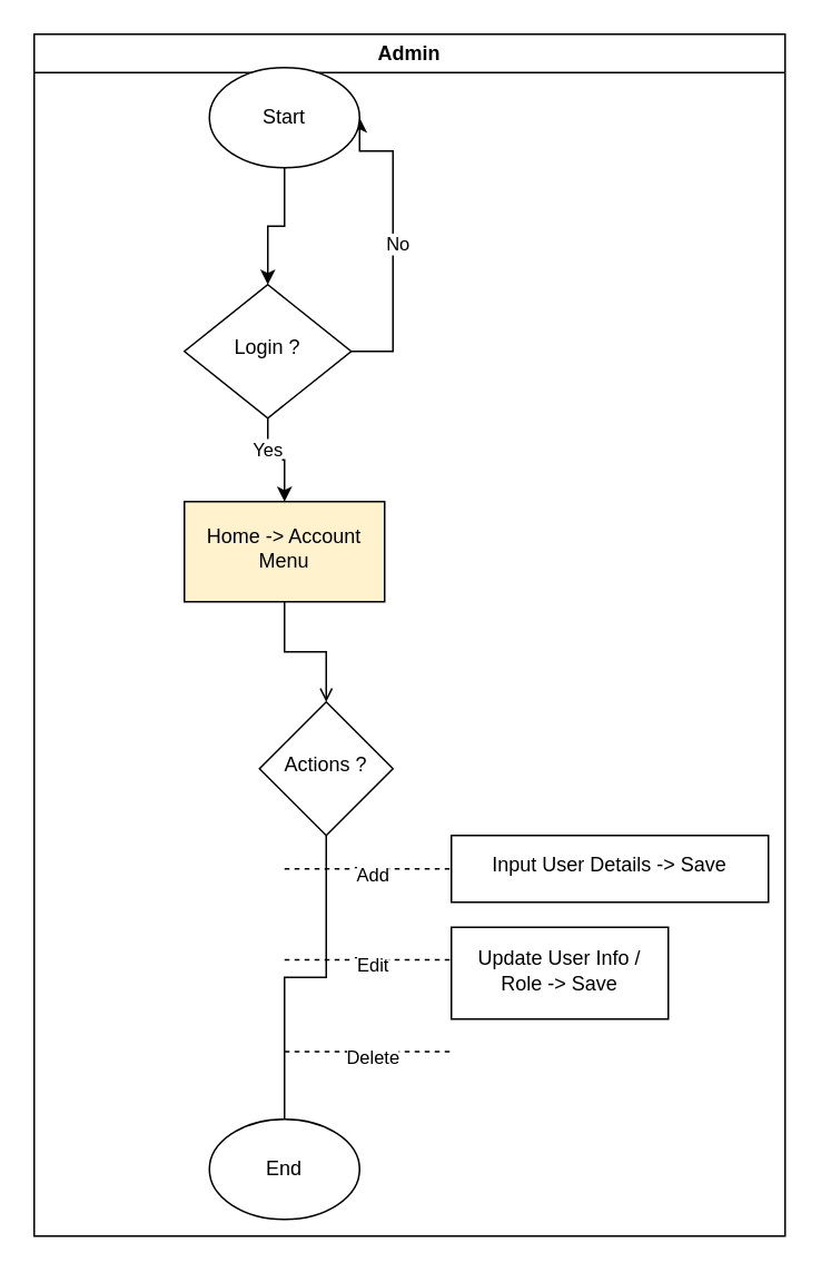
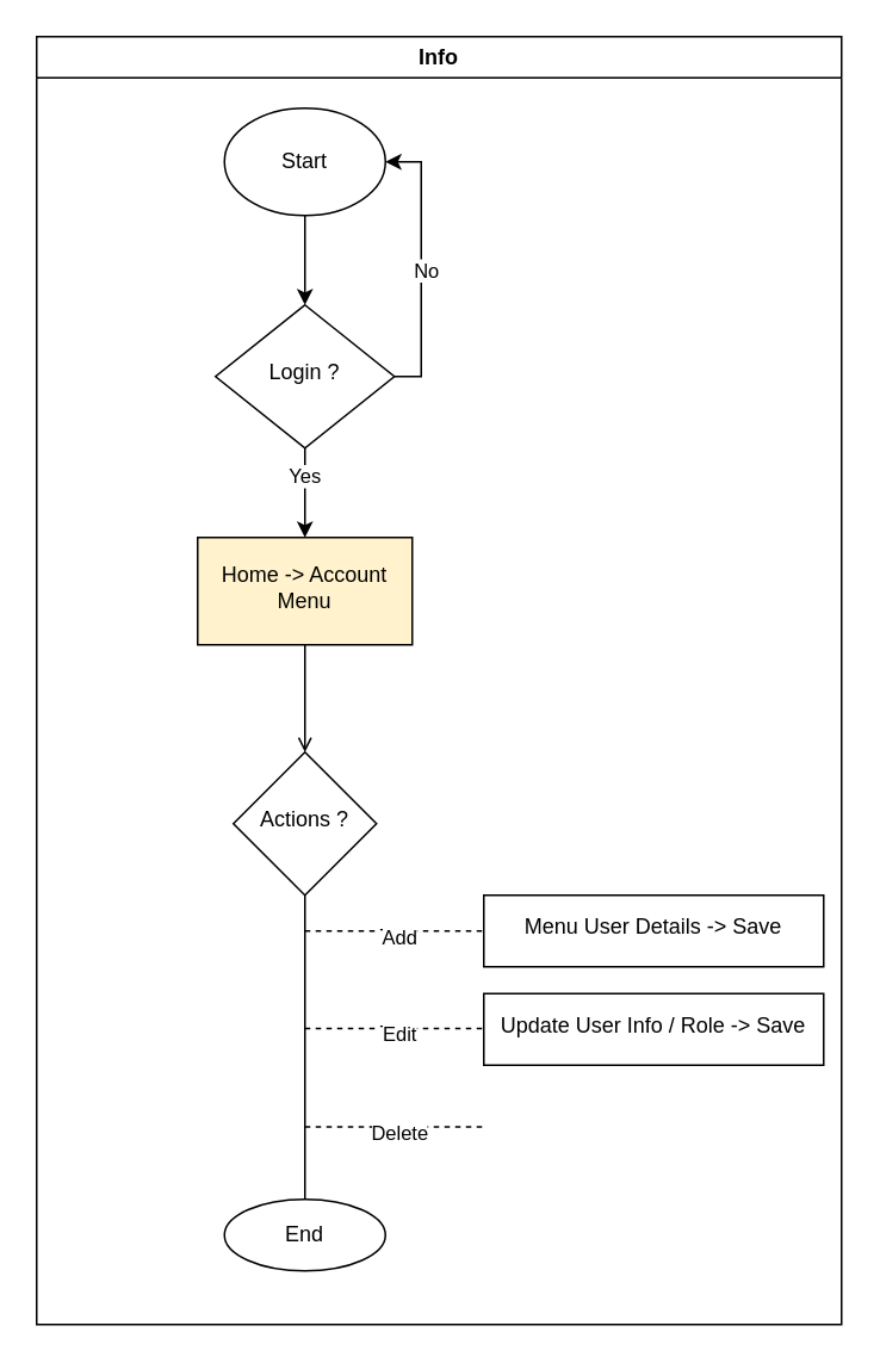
- <mxCell id="2" value="Admin" style="swimlane;whiteSpace=wrap;html=1;" parent="1" vertex="1"><mxGeometry x="20" y="20" width="450" height="720" as="geometry"><mxRectangle x="430" y="510" width="140" height="30" as="alternateBounds" /></mxGeometry></mxCell>
+ <mxCell id="2" value="Info" style="swimlane;whiteSpace=wrap;html=1;" parent="1" vertex="1"><mxGeometry x="20" y="20" width="450" height="720" as="geometry"><mxRectangle x="430" y="510" width="140" height="30" as="alternateBounds" /></mxGeometry></mxCell>
- <mxCell id="11" value="Start" style="ellipse;whiteSpace=wrap;html=1;" parent="2" vertex="1"><mxGeometry x="105" y="20" width="90" height="60" as="geometry" /></mxCell>
+ <mxCell id="11" value="Start" style="ellipse;whiteSpace=wrap;html=1;" parent="2" vertex="1"><mxGeometry x="105" y="40" width="90" height="60" as="geometry" /></mxCell>
- <mxCell id="7" value="Login ?" style="rhombus;whiteSpace=wrap;html=1;shadow=0;fontFamily=Helvetica;fontSize=12;align=center;strokeWidth=1;spacing=6;spacingTop=-4;" parent="2" vertex="1"><mxGeometry x="90" y="150" width="100" height="80" as="geometry" /></mxCell>
+ <mxCell id="7" value="Login ?" style="rhombus;whiteSpace=wrap;html=1;shadow=0;fontFamily=Helvetica;fontSize=12;align=center;strokeWidth=1;spacing=6;spacingTop=-4;" parent="2" vertex="1"><mxGeometry x="100" y="150" width="100" height="80" as="geometry" /></mxCell>
- <mxCell id="13" value="Actions ?" style="rhombus;whiteSpace=wrap;html=1;shadow=0;strokeWidth=1;spacing=6;spacingTop=-4;" parent="2" vertex="1"><mxGeometry x="135" y="400" width="80" height="80" as="geometry" /></mxCell>
+ <mxCell id="13" value="Actions ?" style="rhombus;whiteSpace=wrap;html=1;shadow=0;strokeWidth=1;spacing=6;spacingTop=-4;" parent="2" vertex="1"><mxGeometry x="110" y="400" width="80" height="80" as="geometry" /></mxCell>
- <mxCell id="15" value="Input User Details -&amp;gt; Save" style="whiteSpace=wrap;html=1;shadow=0;strokeWidth=1;spacing=6;spacingTop=-4;" parent="2" vertex="1"><mxGeometry x="250" y="480" width="190" height="40" as="geometry" /></mxCell>
+ <mxCell id="15" value="Menu User Details -&amp;gt; Save" style="whiteSpace=wrap;html=1;shadow=0;strokeWidth=1;spacing=6;spacingTop=-4;" parent="2" vertex="1"><mxGeometry x="250" y="480" width="190" height="40" as="geometry" /></mxCell>
- <mxCell id="16" value="Update User Info / Role -&amp;gt; Save" style="whiteSpace=wrap;html=1;shadow=0;strokeWidth=1;spacing=6;spacingTop=-4;" parent="2" vertex="1"><mxGeometry x="250" y="535" width="130" height="55" as="geometry" /></mxCell>
+ <mxCell id="16" value="Update User Info / Role -&amp;gt; Save" style="whiteSpace=wrap;html=1;shadow=0;strokeWidth=1;spacing=6;spacingTop=-4;" parent="2" vertex="1"><mxGeometry x="250" y="535" width="190" height="40" as="geometry" /></mxCell>
- <mxCell id="14" value="End" style="ellipse;whiteSpace=wrap;html=1;" parent="2" vertex="1"><mxGeometry x="105" y="650" width="90" height="60" as="geometry" /></mxCell>
+ <mxCell id="14" value="End" style="ellipse;whiteSpace=wrap;html=1;" parent="2" vertex="1"><mxGeometry x="105" y="650" width="90" height="40" as="geometry" /></mxCell>
